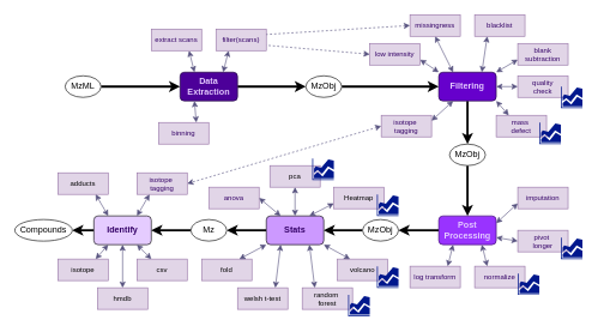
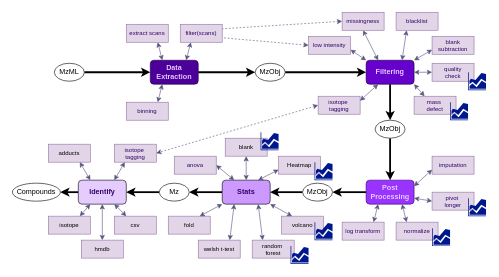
- <mxCell id="29" value="&lt;font color=&quot;#330066&quot; style=&quot;font-size: 10px;&quot;&gt;&lt;span style=&quot;font-size: 10px;&quot;&gt;binning&lt;/span&gt;&lt;/font&gt;" style="rounded=0;whiteSpace=wrap;html=1;strokeColor=#9673a6;fillColor=#e1d5e7;fontSize=10;" vertex="1" parent="1"><mxGeometry x="220" y="170" width="70" height="30" as="geometry" /></mxCell>
+ <mxCell id="29" value="&lt;font color=&quot;#330066&quot; style=&quot;font-size: 10px;&quot;&gt;&lt;span style=&quot;font-size: 10px;&quot;&gt;binning&lt;/span&gt;&lt;/font&gt;" style="rounded=0;whiteSpace=wrap;html=1;strokeColor=#9673a6;fillColor=#e1d5e7;fontSize=10;" vertex="1" parent="1"><mxGeometry x="210" y="170" width="70" height="30" as="geometry" /></mxCell>
- <mxCell id="53" value="pca" style="rounded=0;whiteSpace=wrap;html=1;strokeColor=#9673a6;fillColor=#e1d5e7;fontSize=10;" vertex="1" parent="1"><mxGeometry x="375" y="230" width="70" height="30" as="geometry" /></mxCell>
+ <mxCell id="53" value="blank" style="rounded=0;whiteSpace=wrap;html=1;strokeColor=#9673a6;fillColor=#e1d5e7;fontSize=10;" vertex="1" parent="1"><mxGeometry x="375" y="230" width="70" height="30" as="geometry" /></mxCell>
